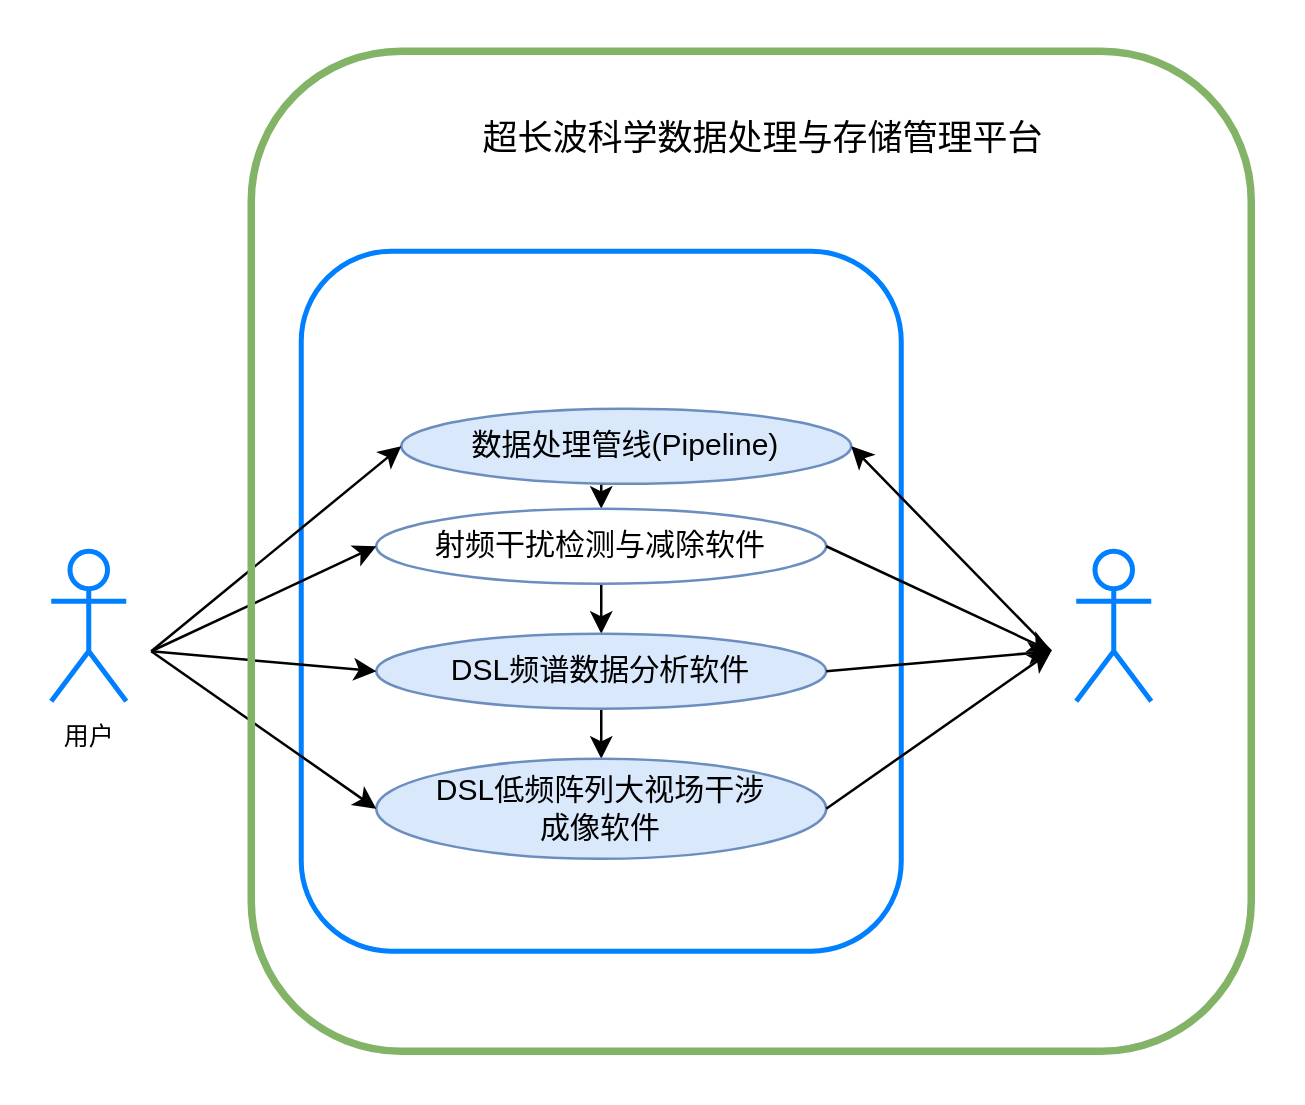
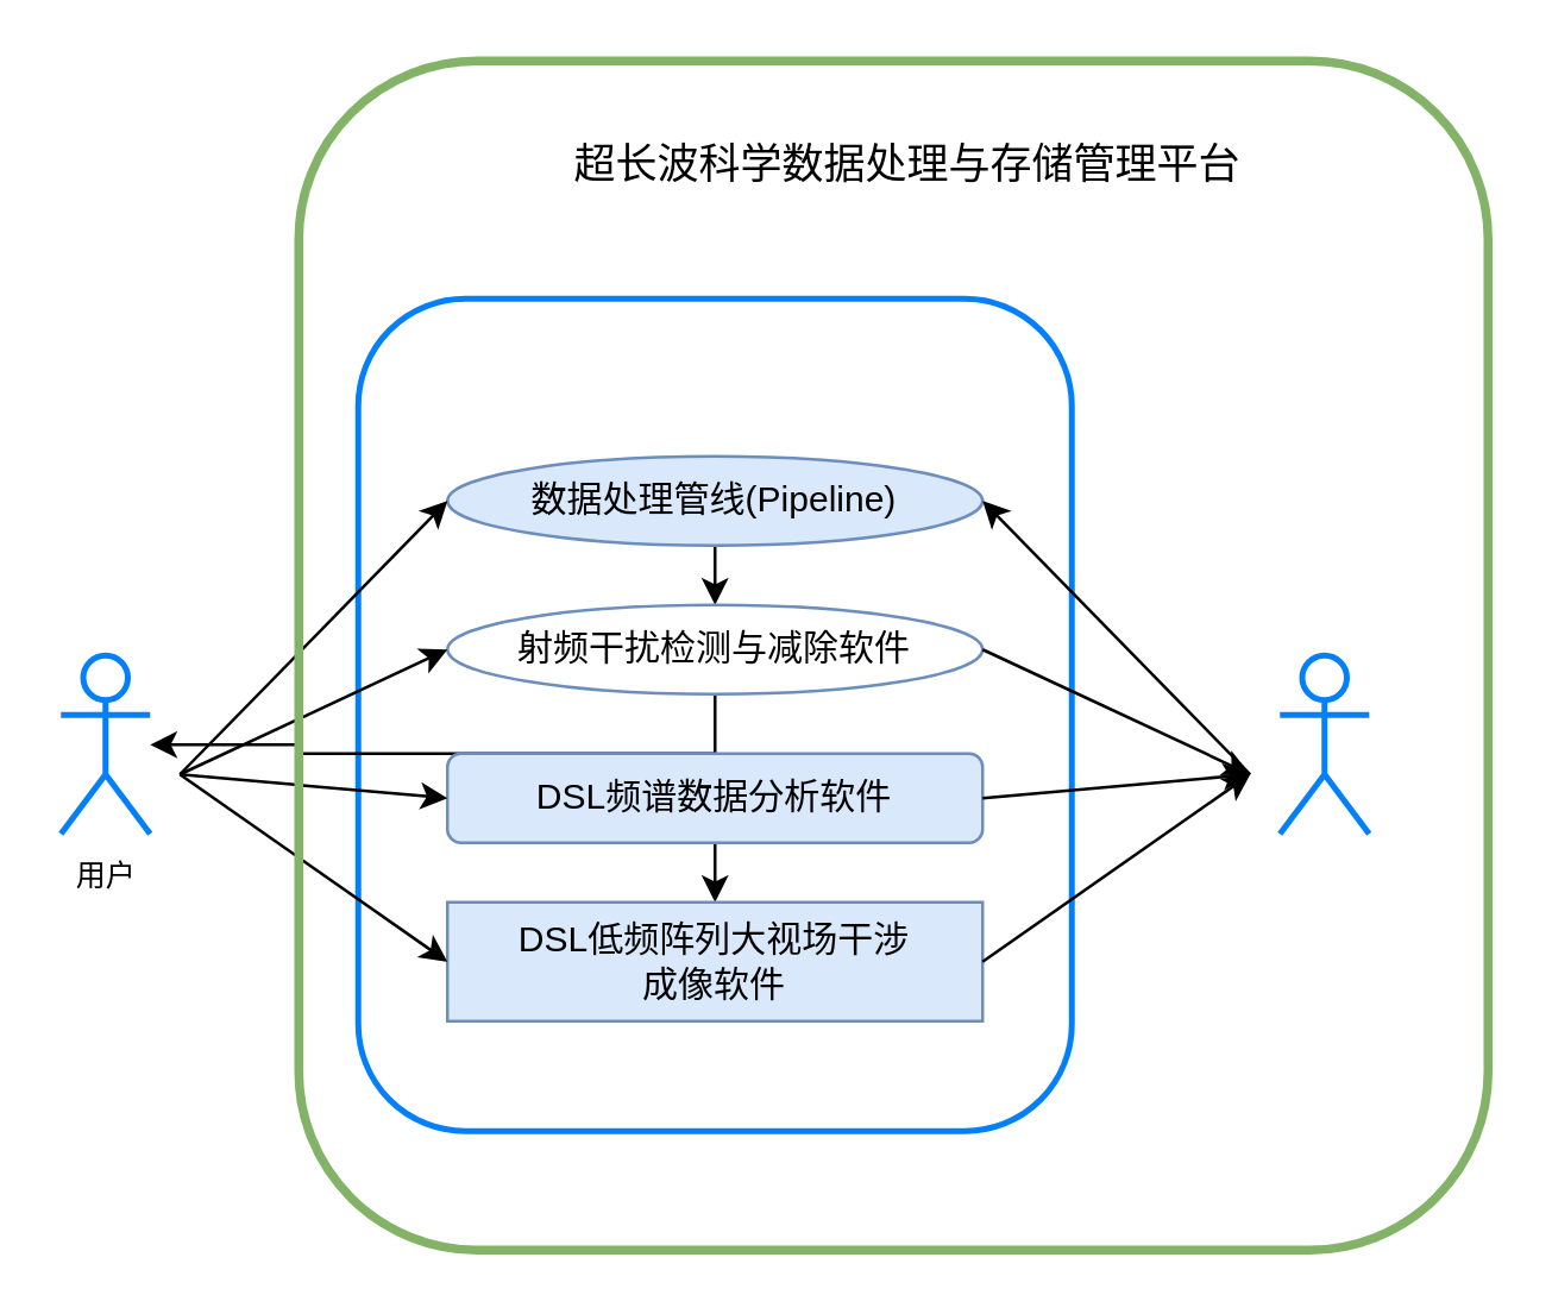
- <mxCell id="5" value="数据处理管线(Pipeline)" style="ellipse;whiteSpace=wrap;html=1;fillColor=#dae8fc;strokeColor=#6c8ebf;" vertex="1" parent="1"><mxGeometry x="160" y="163" width="180" height="30" as="geometry" /></mxCell>
+ <mxCell id="5" value="数据处理管线(Pipeline)" style="ellipse;whiteSpace=wrap;html=1;fillColor=#dae8fc;strokeColor=#6c8ebf;" vertex="1" parent="1"><mxGeometry x="150" y="153" width="180" height="30" as="geometry" /></mxCell>
- <mxCell id="6" style="edgeStyle=orthogonalEdgeStyle;rounded=0;orthogonalLoop=1;jettySize=auto;html=1;exitX=0.5;exitY=1;exitDx=0;exitDy=0;entryX=0.5;entryY=0;entryDx=0;entryDy=0;" edge="1" parent="1" source="7" target="9"><mxGeometry relative="1" as="geometry" /></mxCell>
+ <mxCell id="6" style="edgeStyle=orthogonalEdgeStyle;rounded=0;orthogonalLoop=1;jettySize=auto;html=1;exitX=0.5;exitY=1;exitDx=0;exitDy=0;" edge="1" parent="1" source="7" target="2"><mxGeometry relative="1" as="geometry" /></mxCell>
- <mxCell id="9" value="DSL频谱数据分析软件" style="ellipse;whiteSpace=wrap;html=1;fillColor=#dae8fc;strokeColor=#6c8ebf;" vertex="1" parent="1"><mxGeometry x="150" y="253" width="180" height="30" as="geometry" /></mxCell>
+ <mxCell id="9" value="DSL频谱数据分析软件" style="whiteSpace=wrap;html=1;fillColor=#dae8fc;strokeColor=#6c8ebf;rounded=1;" vertex="1" parent="1"><mxGeometry x="150" y="253" width="180" height="30" as="geometry" /></mxCell>
- <mxCell id="10" value="DSL低频阵列大视场干涉&lt;div&gt;成像软件&lt;/div&gt;" style="ellipse;whiteSpace=wrap;html=1;fillColor=#dae8fc;strokeColor=#6c8ebf;" vertex="1" parent="1"><mxGeometry x="150" y="303" width="180" height="40" as="geometry" /></mxCell>
+ <mxCell id="10" value="DSL低频阵列大视场干涉&lt;div&gt;成像软件&lt;/div&gt;" style="whiteSpace=wrap;html=1;fillColor=#dae8fc;strokeColor=#6c8ebf;rounded=0;" vertex="1" parent="1"><mxGeometry x="150" y="303" width="180" height="40" as="geometry" /></mxCell>
